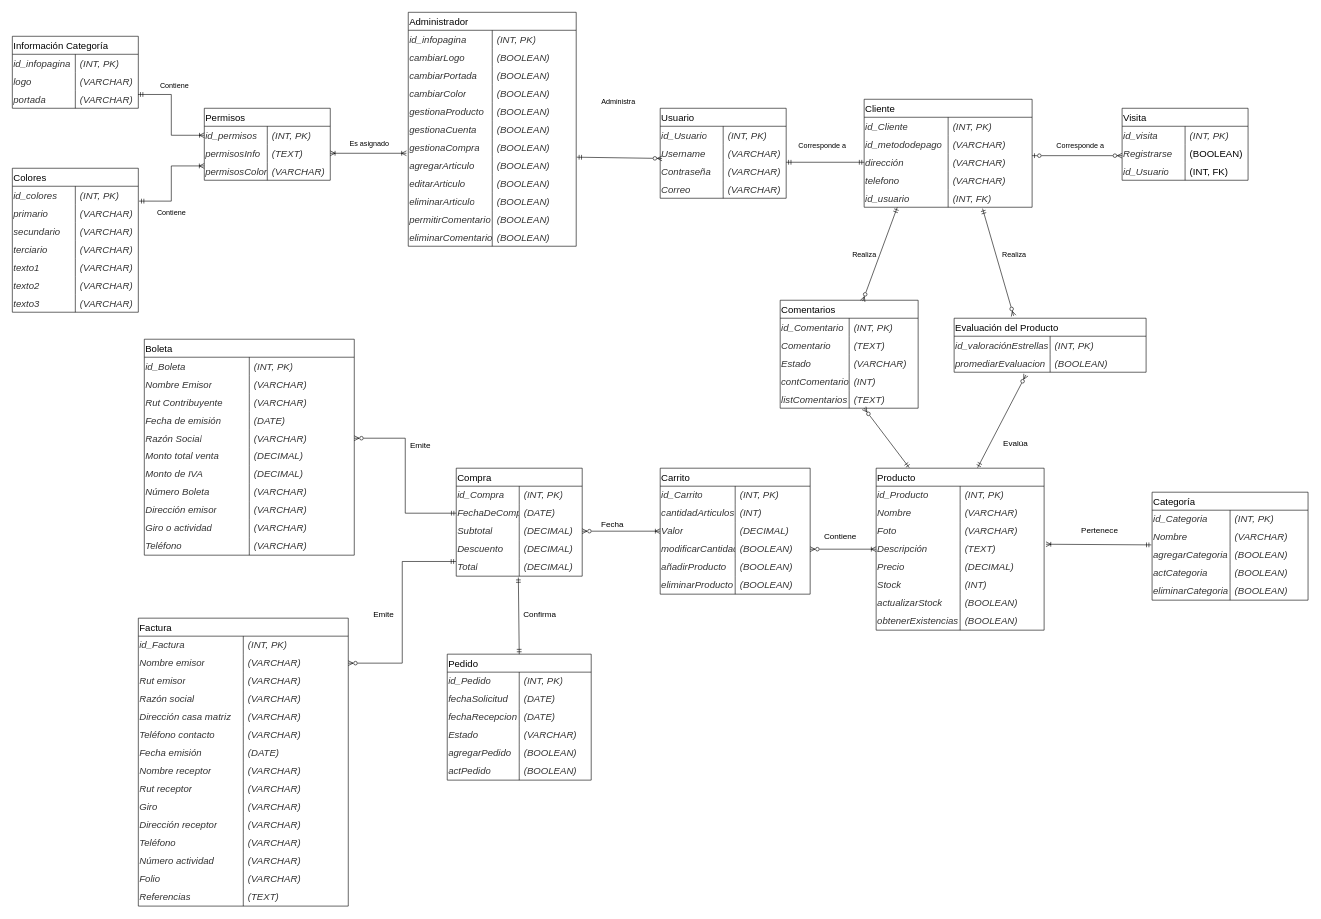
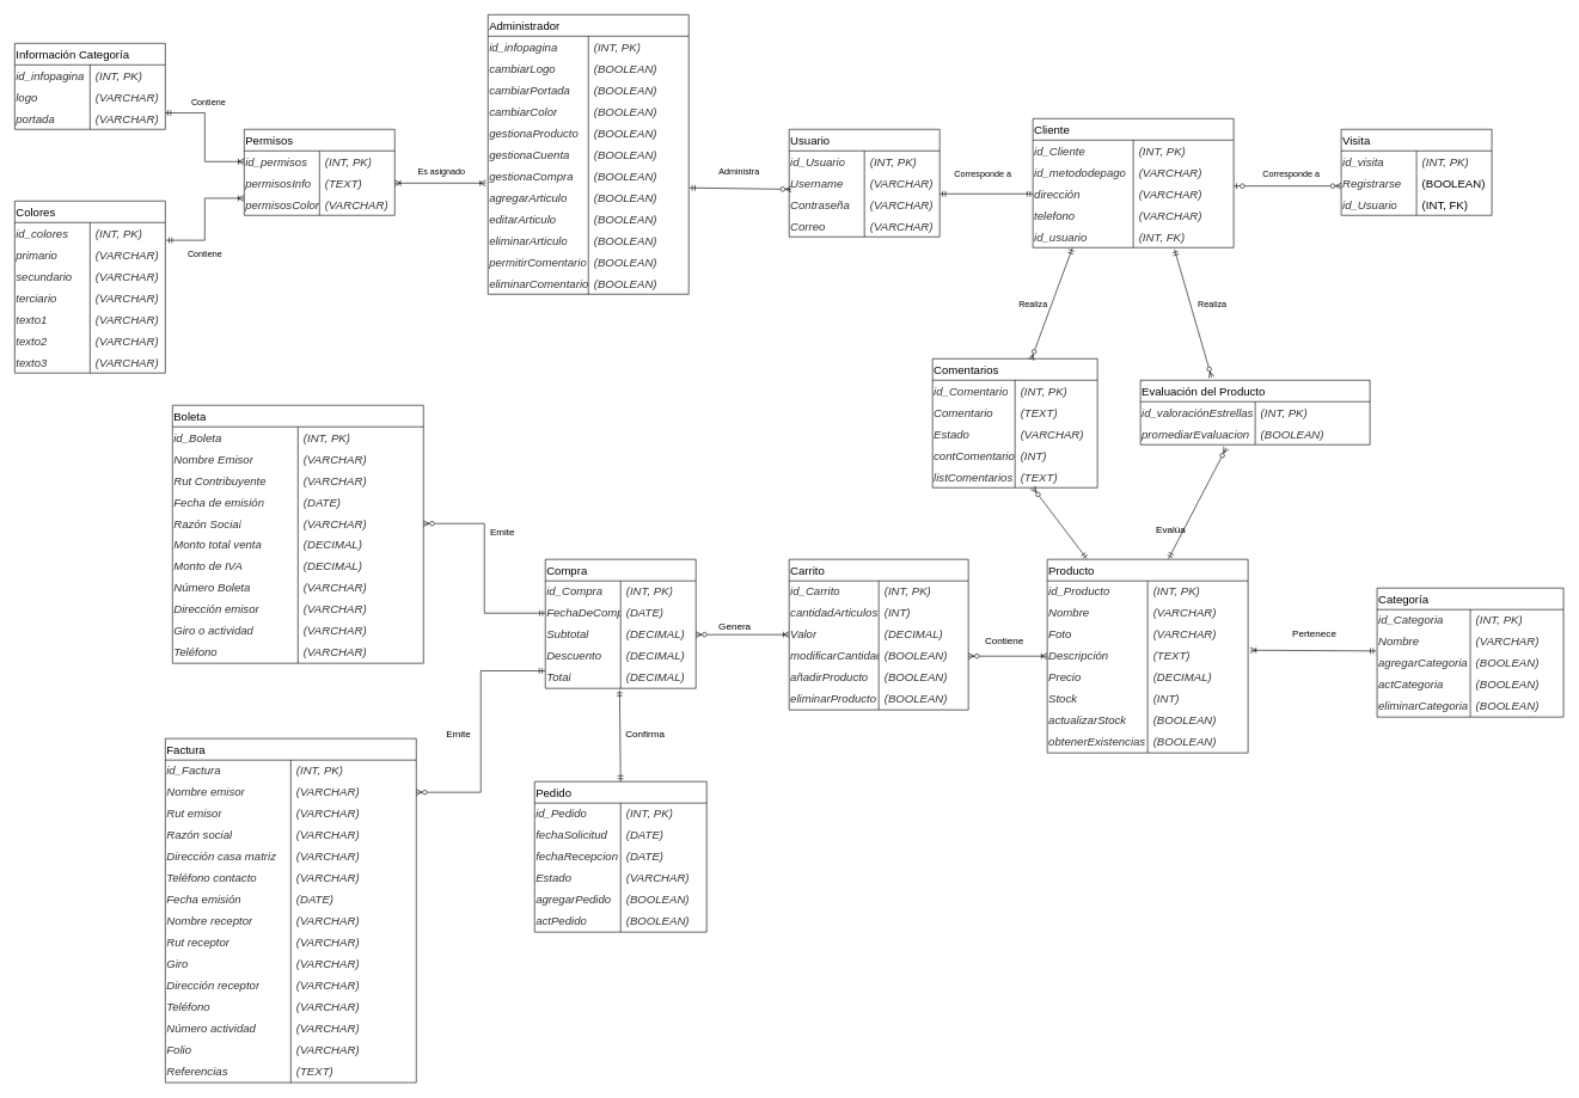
- <mxCell id="293" value="Administra" style="text;html=1;align=center;verticalAlign=middle;resizable=0;points=[];autosize=1;strokeColor=none;fillColor=none;" vertex="1" parent="1"><mxGeometry x="990" y="155" width="80" height="30" as="geometry" /></mxCell>
+ <mxCell id="293" value="Administra" style="text;html=1;align=center;verticalAlign=middle;resizable=0;points=[];autosize=1;strokeColor=none;fillColor=none;" vertex="1" parent="1"><mxGeometry x="990" y="225" width="80" height="30" as="geometry" /></mxCell>
- <mxCell id="342" value="&lt;span data-lucid-type=&quot;application/vnd.lucid.text&quot; data-lucid-content=&quot;{&amp;quot;t&amp;quot;:&amp;quot;Evalúa&amp;quot;,&amp;quot;m&amp;quot;:[{&amp;quot;s&amp;quot;:0,&amp;quot;n&amp;quot;:&amp;quot;a&amp;quot;,&amp;quot;v&amp;quot;:&amp;quot;left&amp;quot;},{&amp;quot;s&amp;quot;:0,&amp;quot;n&amp;quot;:&amp;quot;p&amp;quot;,&amp;quot;v&amp;quot;:1.2},{&amp;quot;s&amp;quot;:0,&amp;quot;n&amp;quot;:&amp;quot;s&amp;quot;,&amp;quot;v&amp;quot;:18,&amp;quot;e&amp;quot;:6},{&amp;quot;s&amp;quot;:0,&amp;quot;n&amp;quot;:&amp;quot;fsp&amp;quot;,&amp;quot;v&amp;quot;:&amp;quot;ss_presetShapeStyle1_textStyle&amp;quot;,&amp;quot;e&amp;quot;:6},{&amp;quot;s&amp;quot;:0,&amp;quot;n&amp;quot;:&amp;quot;fsp2&amp;quot;,&amp;quot;v&amp;quot;:&amp;quot;ss_presetShapeStyle1_textStyle&amp;quot;,&amp;quot;e&amp;quot;:6}]}&quot;&gt;&lt;span style=&quot;color:#000000;font-size:13.5px;&quot;&gt;Evalúa&lt;/span&gt;&lt;/span&gt;" style="text;whiteSpace=wrap;html=1;" vertex="1" parent="1"><mxGeometry x="1670" y="725" width="70" height="40" as="geometry" /></mxCell>
+ <mxCell id="342" value="&lt;span data-lucid-type=&quot;application/vnd.lucid.text&quot; data-lucid-content=&quot;{&amp;quot;t&amp;quot;:&amp;quot;Evalúa&amp;quot;,&amp;quot;m&amp;quot;:[{&amp;quot;s&amp;quot;:0,&amp;quot;n&amp;quot;:&amp;quot;a&amp;quot;,&amp;quot;v&amp;quot;:&amp;quot;left&amp;quot;},{&amp;quot;s&amp;quot;:0,&amp;quot;n&amp;quot;:&amp;quot;p&amp;quot;,&amp;quot;v&amp;quot;:1.2},{&amp;quot;s&amp;quot;:0,&amp;quot;n&amp;quot;:&amp;quot;s&amp;quot;,&amp;quot;v&amp;quot;:18,&amp;quot;e&amp;quot;:6},{&amp;quot;s&amp;quot;:0,&amp;quot;n&amp;quot;:&amp;quot;fsp&amp;quot;,&amp;quot;v&amp;quot;:&amp;quot;ss_presetShapeStyle1_textStyle&amp;quot;,&amp;quot;e&amp;quot;:6},{&amp;quot;s&amp;quot;:0,&amp;quot;n&amp;quot;:&amp;quot;fsp2&amp;quot;,&amp;quot;v&amp;quot;:&amp;quot;ss_presetShapeStyle1_textStyle&amp;quot;,&amp;quot;e&amp;quot;:6}]}&quot;&gt;&lt;span style=&quot;color:#000000;font-size:13.5px;&quot;&gt;Evalúa&lt;/span&gt;&lt;/span&gt;" style="text;whiteSpace=wrap;html=1;" vertex="1" parent="1"><mxGeometry x="1610" y="725" width="70" height="40" as="geometry" /></mxCell>
- <mxCell id="345" value="&lt;span data-lucid-type=&quot;application/vnd.lucid.text&quot; data-lucid-content=&quot;{&amp;quot;t&amp;quot;:&amp;quot;Genera&amp;quot;,&amp;quot;m&amp;quot;:[{&amp;quot;s&amp;quot;:0,&amp;quot;n&amp;quot;:&amp;quot;a&amp;quot;,&amp;quot;v&amp;quot;:&amp;quot;left&amp;quot;},{&amp;quot;s&amp;quot;:0,&amp;quot;n&amp;quot;:&amp;quot;p&amp;quot;,&amp;quot;v&amp;quot;:1.2},{&amp;quot;s&amp;quot;:0,&amp;quot;n&amp;quot;:&amp;quot;s&amp;quot;,&amp;quot;v&amp;quot;:18,&amp;quot;e&amp;quot;:6},{&amp;quot;s&amp;quot;:0,&amp;quot;n&amp;quot;:&amp;quot;fsp&amp;quot;,&amp;quot;v&amp;quot;:&amp;quot;ss_presetShapeStyle1_textStyle&amp;quot;,&amp;quot;e&amp;quot;:6},{&amp;quot;s&amp;quot;:0,&amp;quot;n&amp;quot;:&amp;quot;fsp2&amp;quot;,&amp;quot;v&amp;quot;:&amp;quot;ss_presetShapeStyle1_textStyle&amp;quot;,&amp;quot;e&amp;quot;:6}]}&quot;&gt;&lt;span style=&quot;color:#000000;font-size:13.5px;&quot;&gt;Fecha&lt;/span&gt;&lt;/span&gt;" style="text;whiteSpace=wrap;html=1;" vertex="1" parent="1"><mxGeometry x="1000" y="860" width="80" height="40" as="geometry" /></mxCell>
+ <mxCell id="345" value="&lt;span data-lucid-type=&quot;application/vnd.lucid.text&quot; data-lucid-content=&quot;{&amp;quot;t&amp;quot;:&amp;quot;Genera&amp;quot;,&amp;quot;m&amp;quot;:[{&amp;quot;s&amp;quot;:0,&amp;quot;n&amp;quot;:&amp;quot;a&amp;quot;,&amp;quot;v&amp;quot;:&amp;quot;left&amp;quot;},{&amp;quot;s&amp;quot;:0,&amp;quot;n&amp;quot;:&amp;quot;p&amp;quot;,&amp;quot;v&amp;quot;:1.2},{&amp;quot;s&amp;quot;:0,&amp;quot;n&amp;quot;:&amp;quot;s&amp;quot;,&amp;quot;v&amp;quot;:18,&amp;quot;e&amp;quot;:6},{&amp;quot;s&amp;quot;:0,&amp;quot;n&amp;quot;:&amp;quot;fsp&amp;quot;,&amp;quot;v&amp;quot;:&amp;quot;ss_presetShapeStyle1_textStyle&amp;quot;,&amp;quot;e&amp;quot;:6},{&amp;quot;s&amp;quot;:0,&amp;quot;n&amp;quot;:&amp;quot;fsp2&amp;quot;,&amp;quot;v&amp;quot;:&amp;quot;ss_presetShapeStyle1_textStyle&amp;quot;,&amp;quot;e&amp;quot;:6}]}&quot;&gt;&lt;span style=&quot;color:#000000;font-size:13.5px;&quot;&gt;Genera&lt;/span&gt;&lt;/span&gt;" style="text;whiteSpace=wrap;html=1;" vertex="1" parent="1"><mxGeometry x="1000" y="860" width="80" height="40" as="geometry" /></mxCell>
